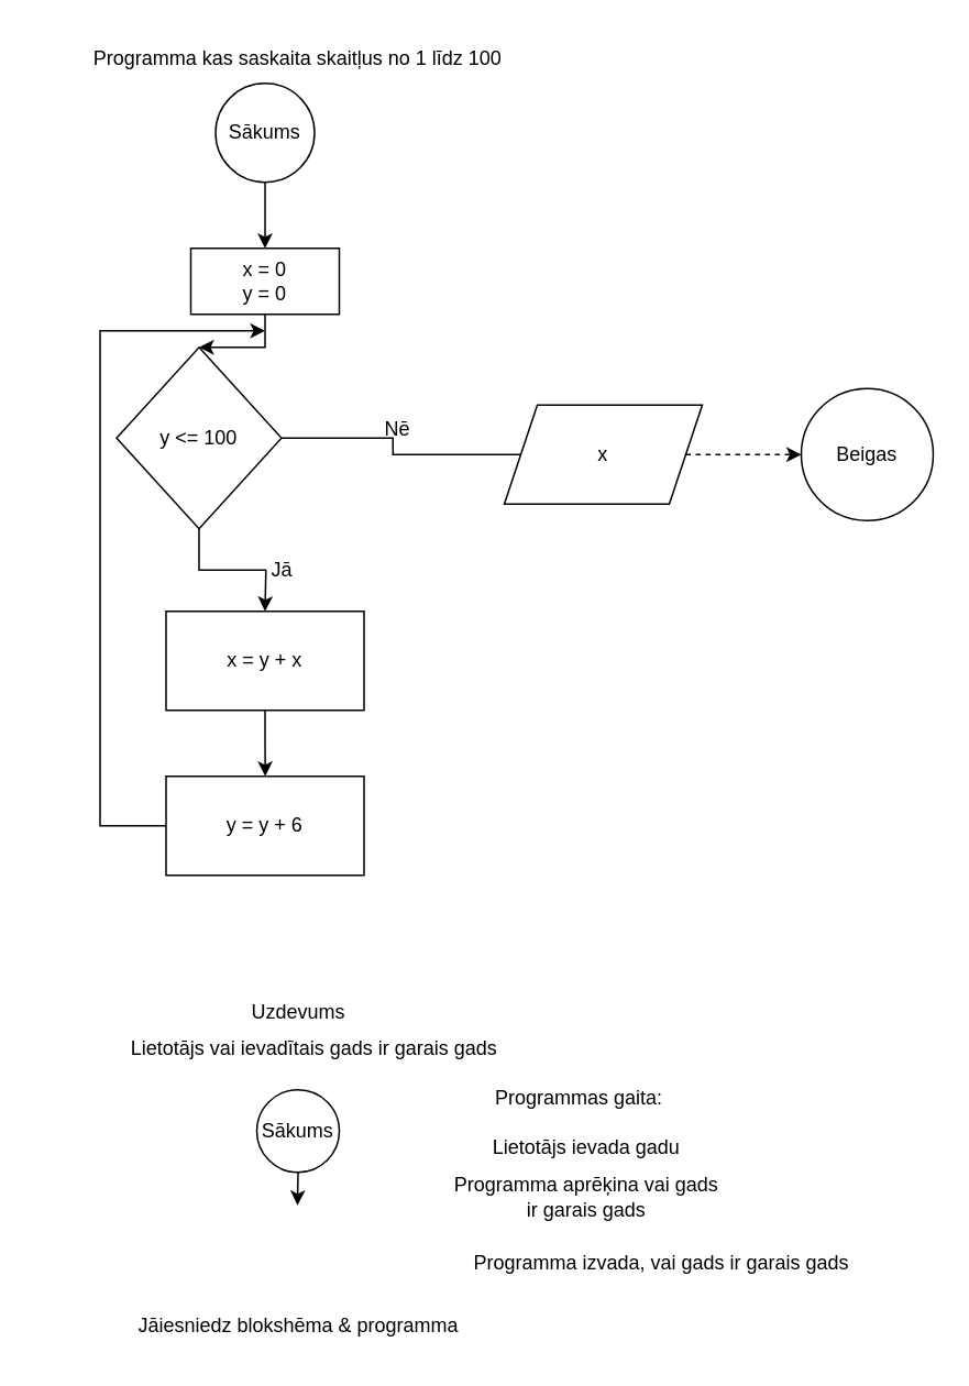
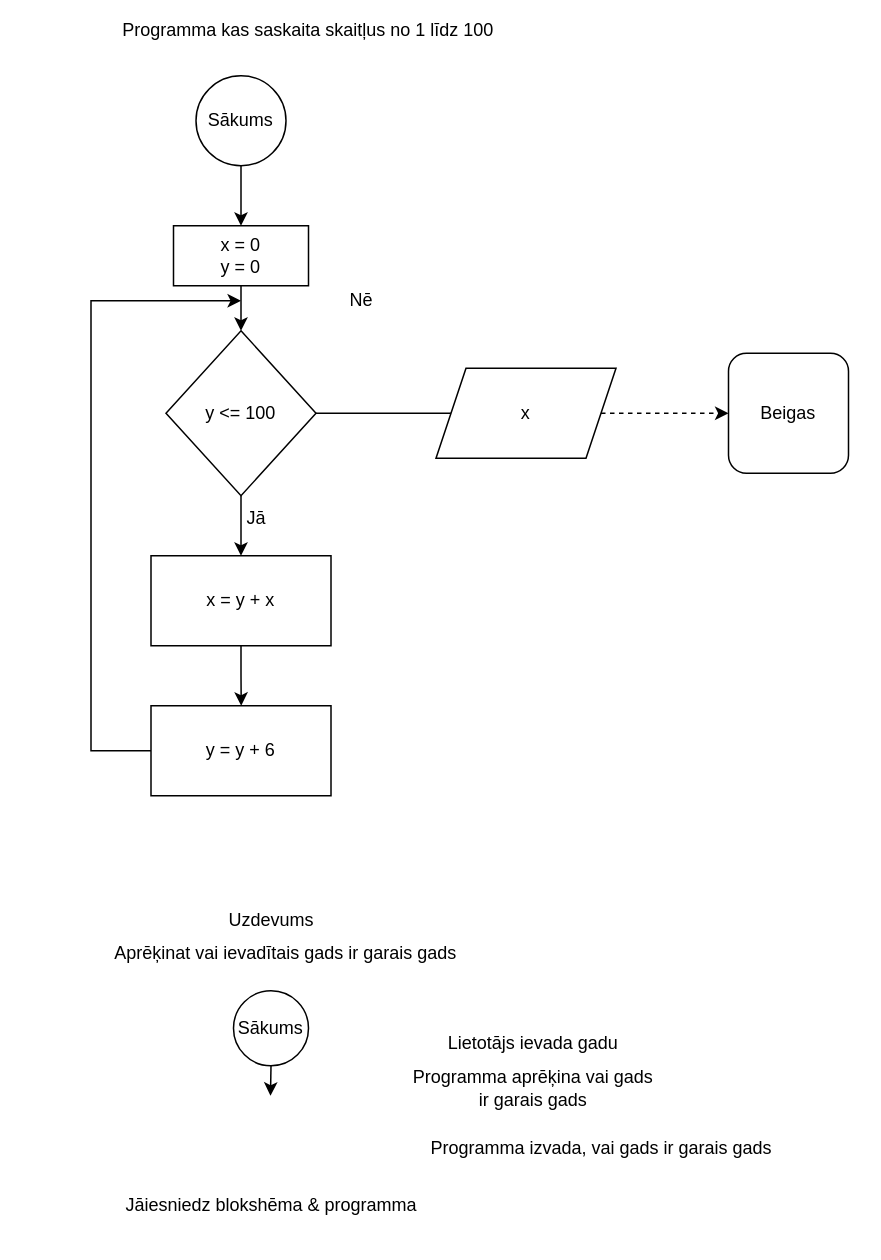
- <mxCell id="2" value="Programma kas saskaita skaitļus no 1 līdz 100" style="text;html=1;strokeColor=none;fillColor=none;align=center;verticalAlign=middle;whiteSpace=wrap;rounded=0;" vertex="1" parent="1"><mxGeometry x="20" y="20" width="320" height="30" as="geometry" /></mxCell>
+ <mxCell id="2" value="Programma kas saskaita skaitļus no 1 līdz 100" style="text;html=1;strokeColor=none;fillColor=none;align=center;verticalAlign=middle;whiteSpace=wrap;rounded=0;" vertex="1" parent="1"><mxGeometry x="45" y="5" width="320" height="30" as="geometry" /></mxCell>
- <mxCell id="15" value="Nē" style="text;html=1;align=center;verticalAlign=middle;resizable=0;points=[];autosize=1;strokeColor=none;fillColor=none;" vertex="1" parent="1"><mxGeometry x="220" y="245" width="40" height="30" as="geometry" /></mxCell>
+ <mxCell id="15" value="Nē" style="text;html=1;align=center;verticalAlign=middle;resizable=0;points=[];autosize=1;strokeColor=none;fillColor=none;" vertex="1" parent="1"><mxGeometry x="220" y="185" width="40" height="30" as="geometry" /></mxCell>
- <mxCell id="8" value="y &amp;lt;= 100" style="rhombus;whiteSpace=wrap;html=1;" vertex="1" parent="1"><mxGeometry x="70" y="210" width="100" height="110" as="geometry" /></mxCell>
+ <mxCell id="8" value="y &amp;lt;= 100" style="rhombus;whiteSpace=wrap;html=1;" vertex="1" parent="1"><mxGeometry x="110" y="220" width="100" height="110" as="geometry" /></mxCell>
- <mxCell id="17" value="x" style="shape=parallelogram;perimeter=parallelogramPerimeter;whiteSpace=wrap;html=1;fixedSize=1;" vertex="1" parent="1"><mxGeometry x="305" y="245" width="120" height="60" as="geometry" /></mxCell>
+ <mxCell id="17" value="x" style="shape=parallelogram;perimeter=parallelogramPerimeter;whiteSpace=wrap;html=1;fixedSize=1;" vertex="1" parent="1"><mxGeometry x="290" y="245" width="120" height="60" as="geometry" /></mxCell>
- <mxCell id="18" value="Beigas" style="ellipse;whiteSpace=wrap;html=1;aspect=fixed;" vertex="1" parent="1"><mxGeometry x="485" y="235" width="80" height="80" as="geometry" /></mxCell>
+ <mxCell id="18" value="Beigas" style="whiteSpace=wrap;html=1;aspect=fixed;rounded=1;" vertex="1" parent="1"><mxGeometry x="485" y="235" width="80" height="80" as="geometry" /></mxCell>
- <mxCell id="19" value="Lietotājs vai ievadītais gads ir garais gads" style="text;html=1;strokeColor=none;fillColor=none;align=center;verticalAlign=middle;whiteSpace=wrap;rounded=0;" vertex="1" parent="1"><mxGeometry x="60" y="620" width="260" height="30" as="geometry" /></mxCell>
+ <mxCell id="19" value="Aprēķinat vai ievadītais gads ir garais gads" style="text;html=1;strokeColor=none;fillColor=none;align=center;verticalAlign=middle;whiteSpace=wrap;rounded=0;" vertex="1" parent="1"><mxGeometry x="60" y="620" width="260" height="30" as="geometry" /></mxCell>
- <mxCell id="26" value="Programmas gaita:" style="text;html=1;align=center;verticalAlign=middle;resizable=0;points=[];autosize=1;strokeColor=none;fillColor=none;" vertex="1" parent="1"><mxGeometry x="290" y="650" width="120" height="30" as="geometry" /></mxCell>
